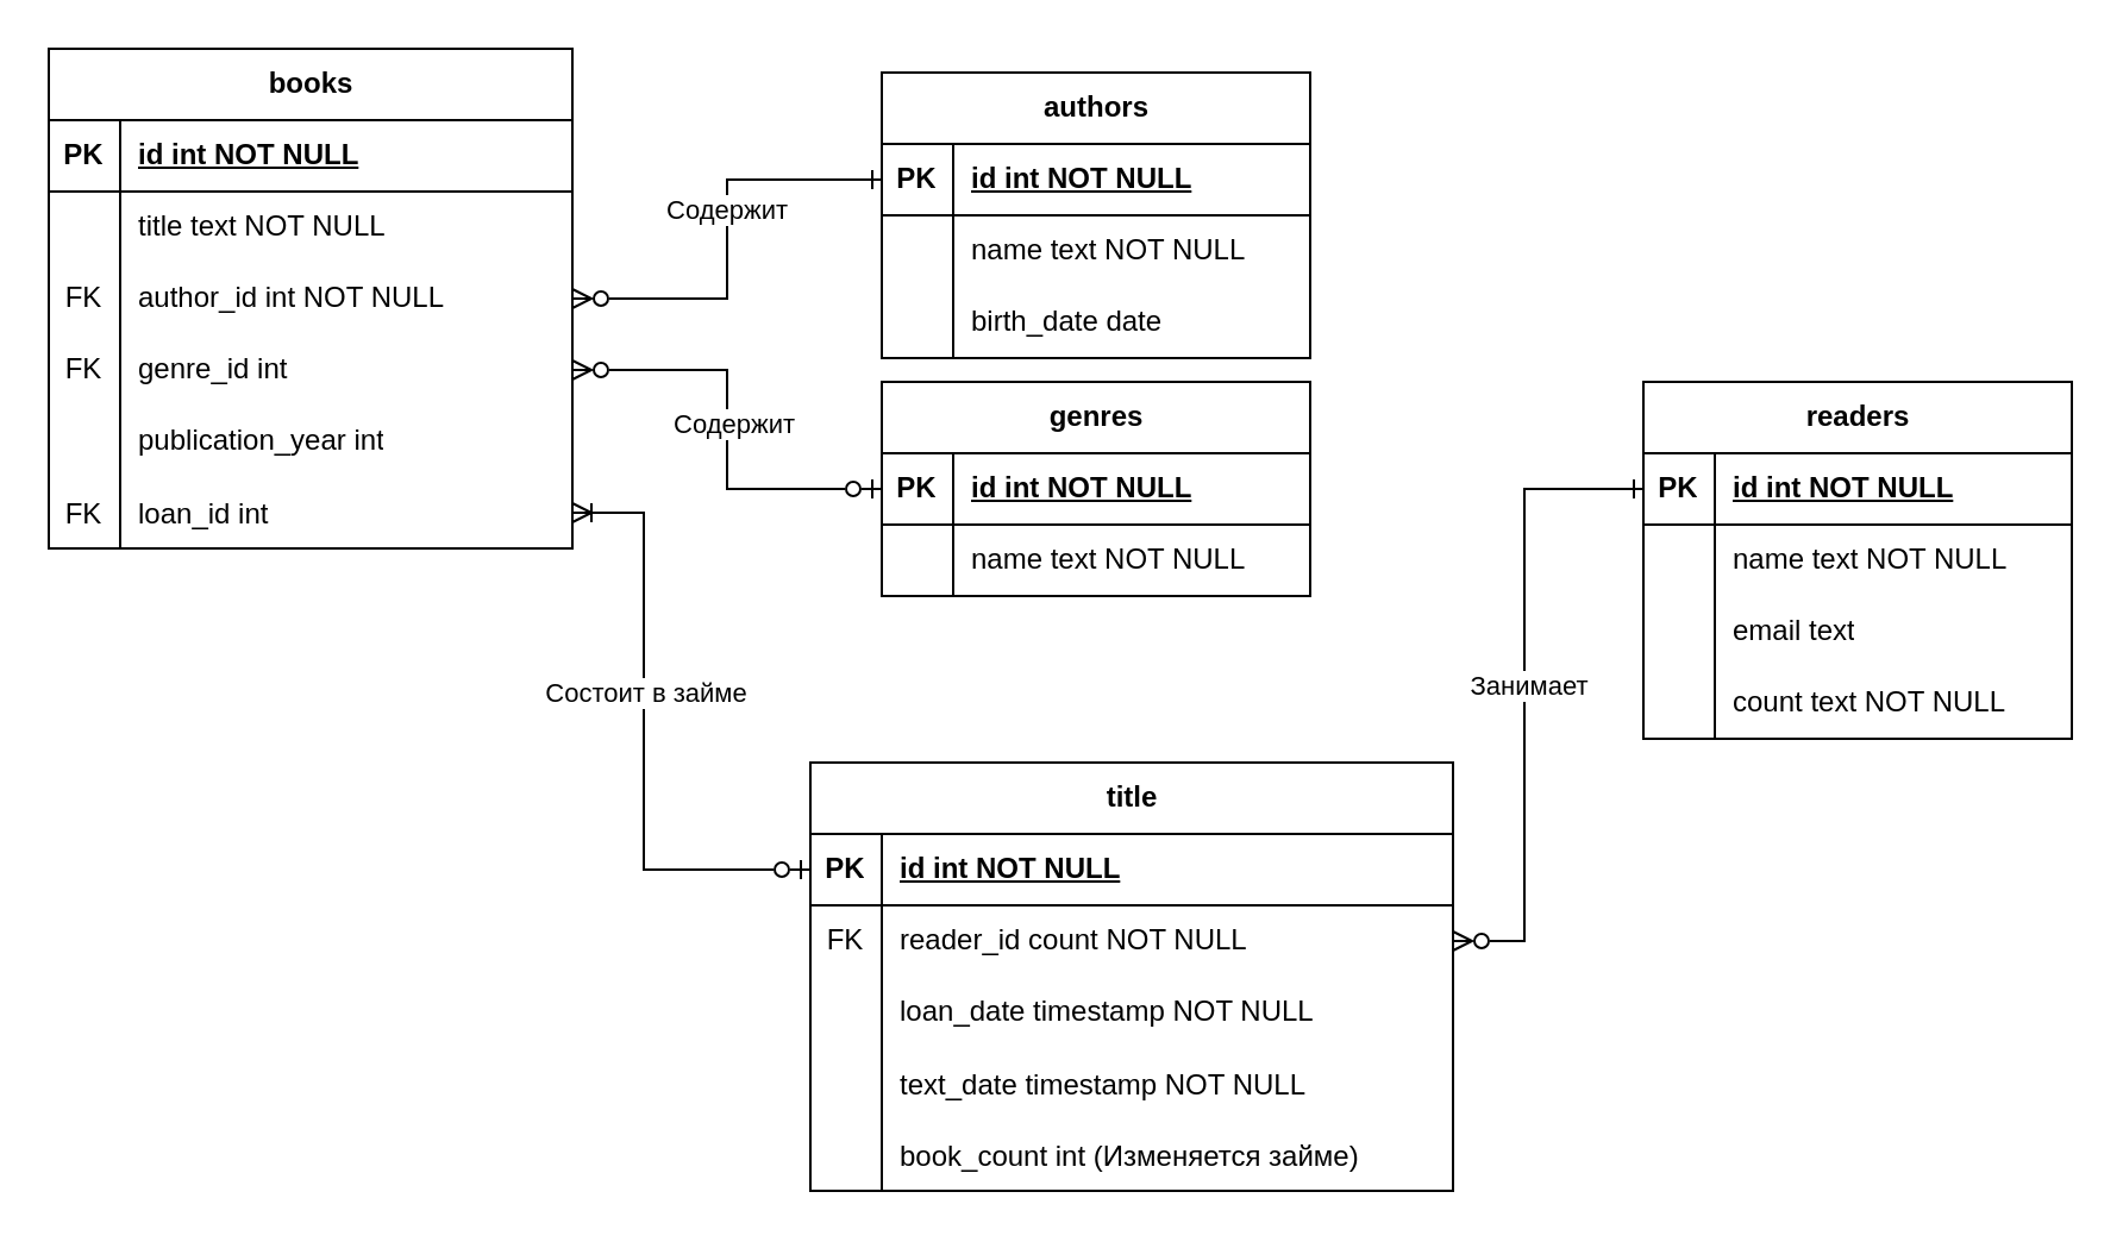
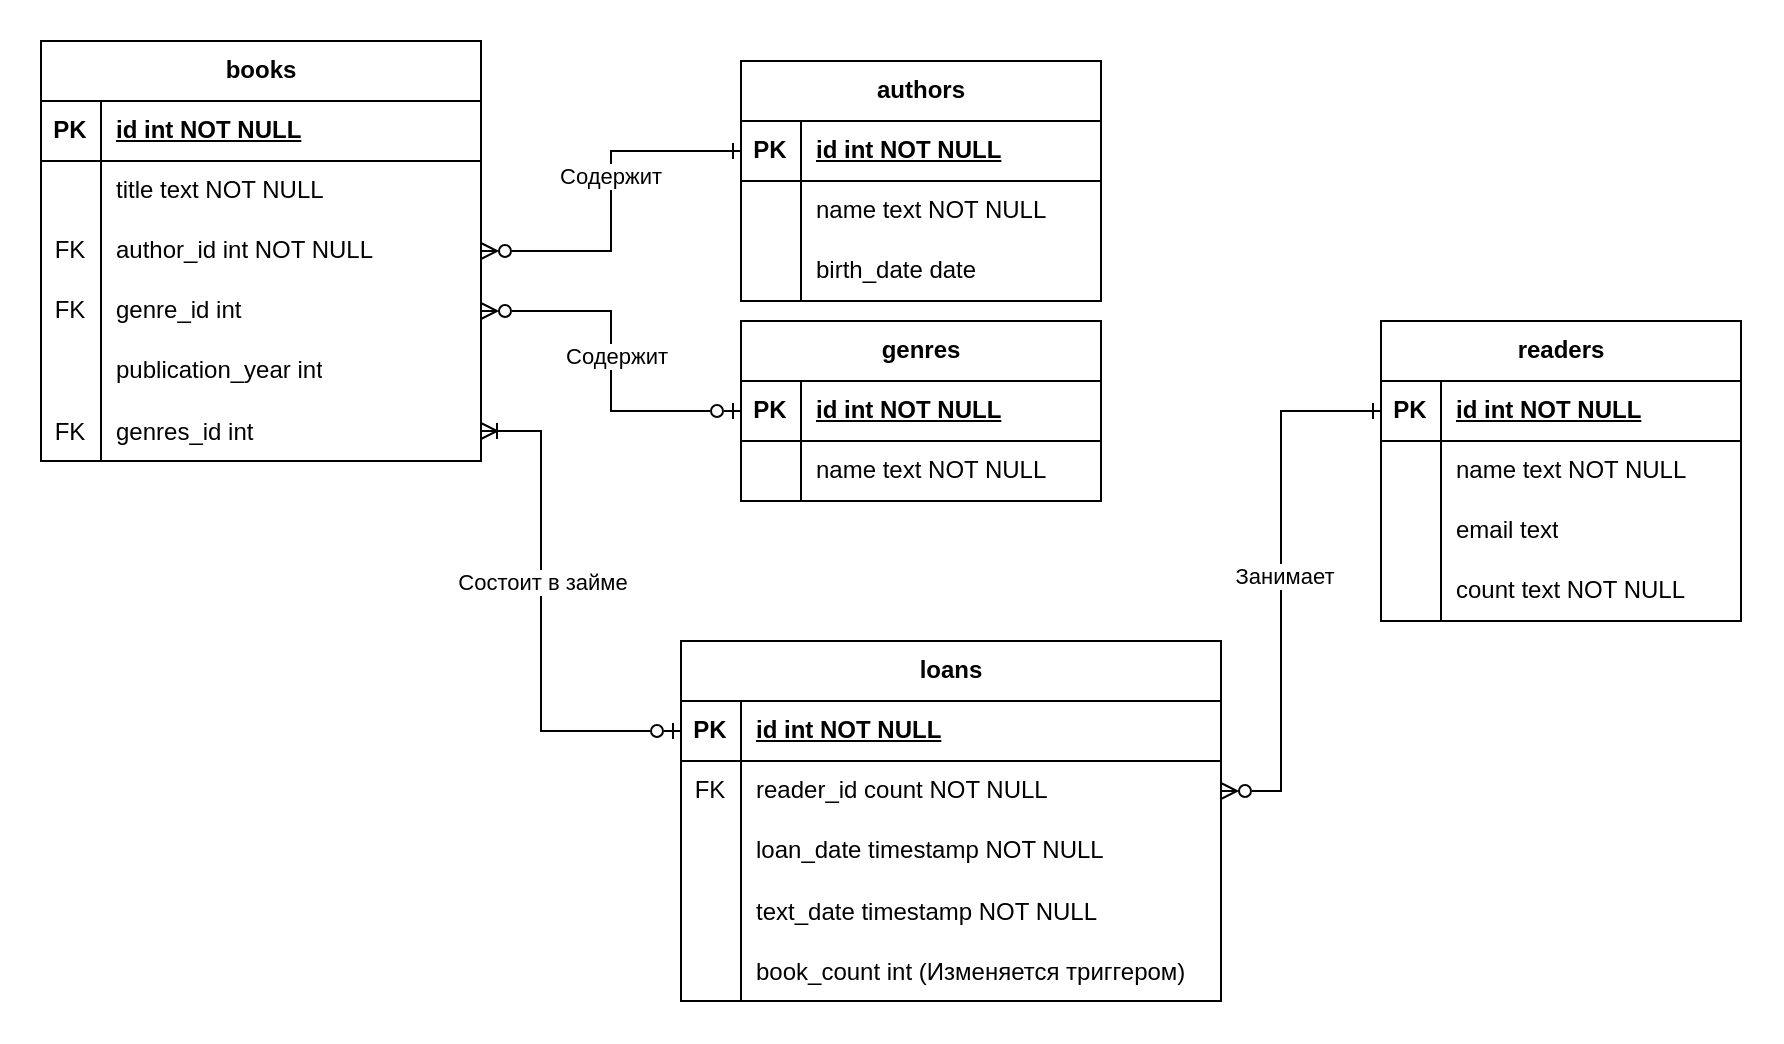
- <mxCell id="20" value="loan_id int" style="shape=partialRectangle;connectable=0;fillColor=none;top=0;left=0;bottom=0;right=0;align=left;spacingLeft=6;overflow=hidden;" vertex="1" parent="18"><mxGeometry x="30" width="190" height="30" as="geometry"><mxRectangle width="190" height="30" as="alternateBounds" /></mxGeometry></mxCell>
+ <mxCell id="20" value="genres_id int" style="shape=partialRectangle;connectable=0;fillColor=none;top=0;left=0;bottom=0;right=0;align=left;spacingLeft=6;overflow=hidden;" vertex="1" parent="18"><mxGeometry x="30" width="190" height="30" as="geometry"><mxRectangle width="190" height="30" as="alternateBounds" /></mxGeometry></mxCell>
- <mxCell id="55" value="title" style="shape=table;startSize=30;container=1;collapsible=1;childLayout=tableLayout;fixedRows=1;rowLines=0;fontStyle=1;align=center;resizeLast=1;html=1;" vertex="1" parent="1"><mxGeometry x="340" y="320" width="270" height="180" as="geometry" /></mxCell>
+ <mxCell id="55" value="loans" style="shape=table;startSize=30;container=1;collapsible=1;childLayout=tableLayout;fixedRows=1;rowLines=0;fontStyle=1;align=center;resizeLast=1;html=1;" vertex="1" parent="1"><mxGeometry x="340" y="320" width="270" height="180" as="geometry" /></mxCell>
- <mxCell id="70" value="book_count int (Изменяется займе)" style="shape=partialRectangle;connectable=0;fillColor=none;top=0;left=0;bottom=0;right=0;align=left;spacingLeft=6;overflow=hidden;" vertex="1" parent="68"><mxGeometry x="30" width="240" height="30" as="geometry"><mxRectangle width="240" height="30" as="alternateBounds" /></mxGeometry></mxCell>
+ <mxCell id="70" value="book_count int (Изменяется триггером)" style="shape=partialRectangle;connectable=0;fillColor=none;top=0;left=0;bottom=0;right=0;align=left;spacingLeft=6;overflow=hidden;" vertex="1" parent="68"><mxGeometry x="30" width="240" height="30" as="geometry"><mxRectangle width="240" height="30" as="alternateBounds" /></mxGeometry></mxCell>
